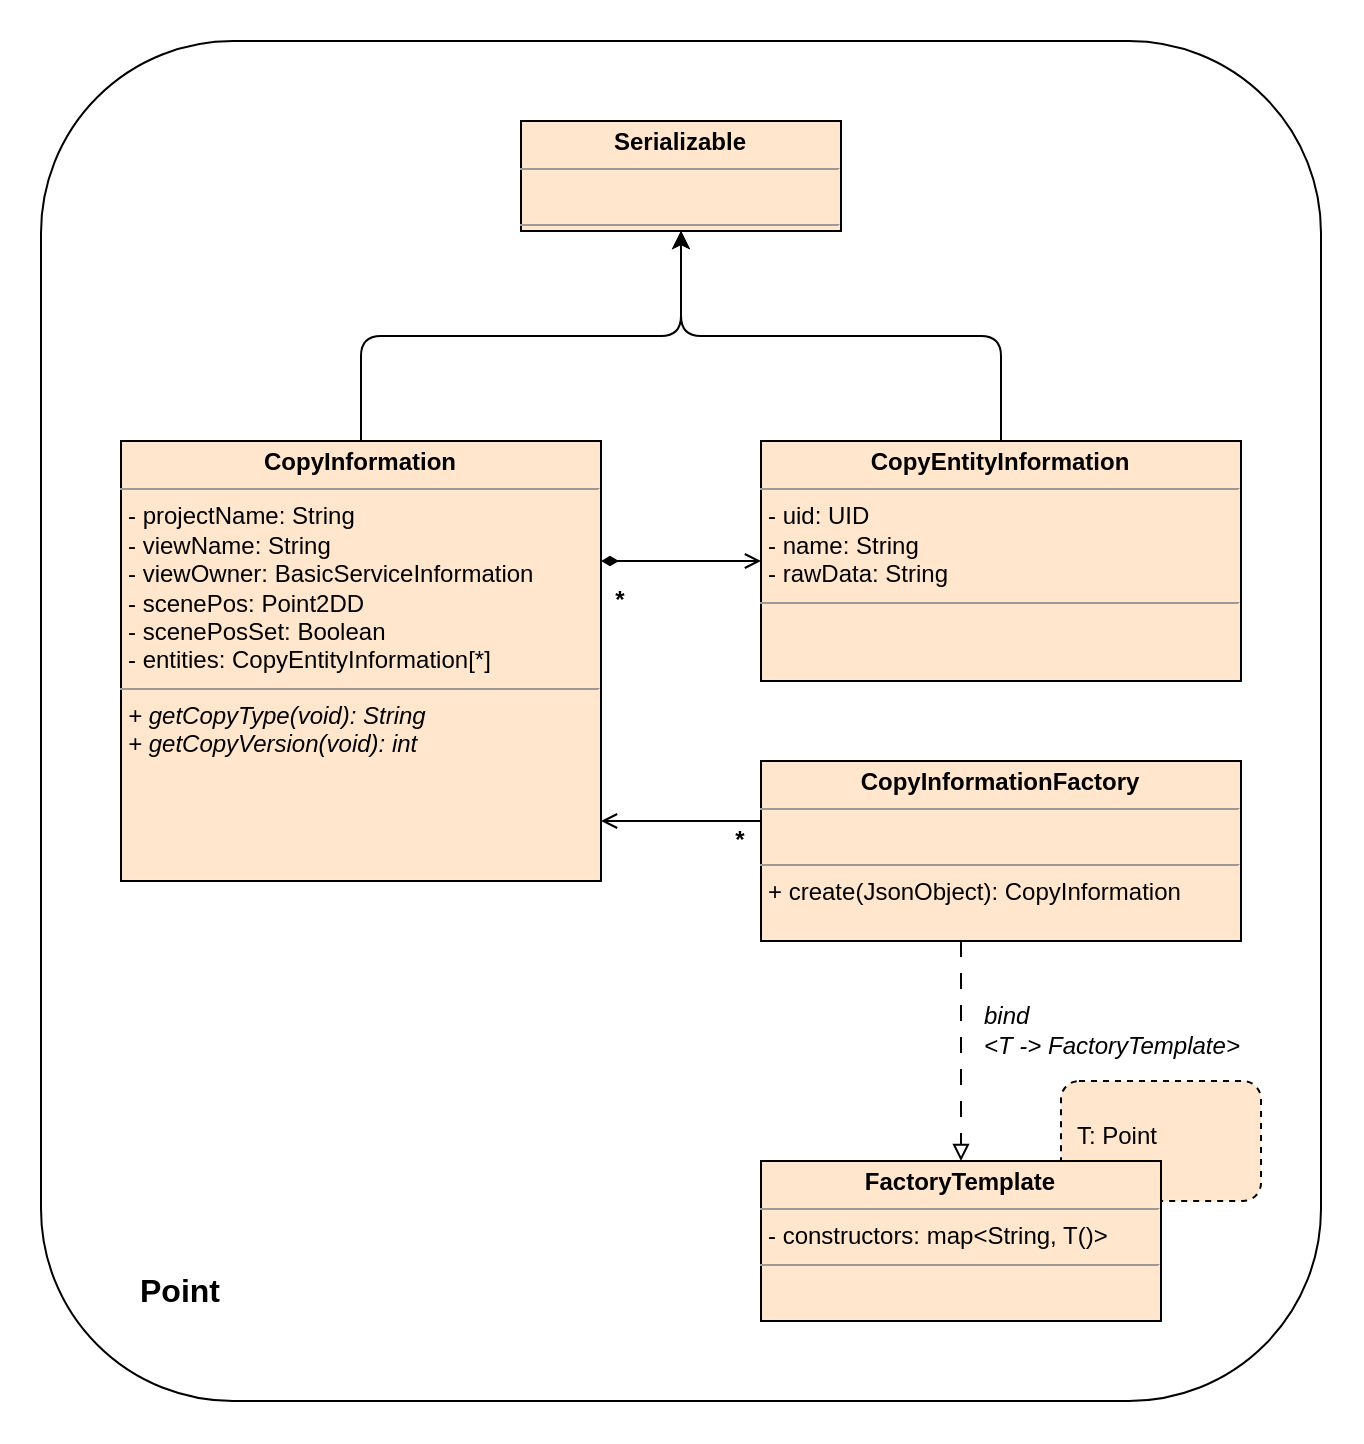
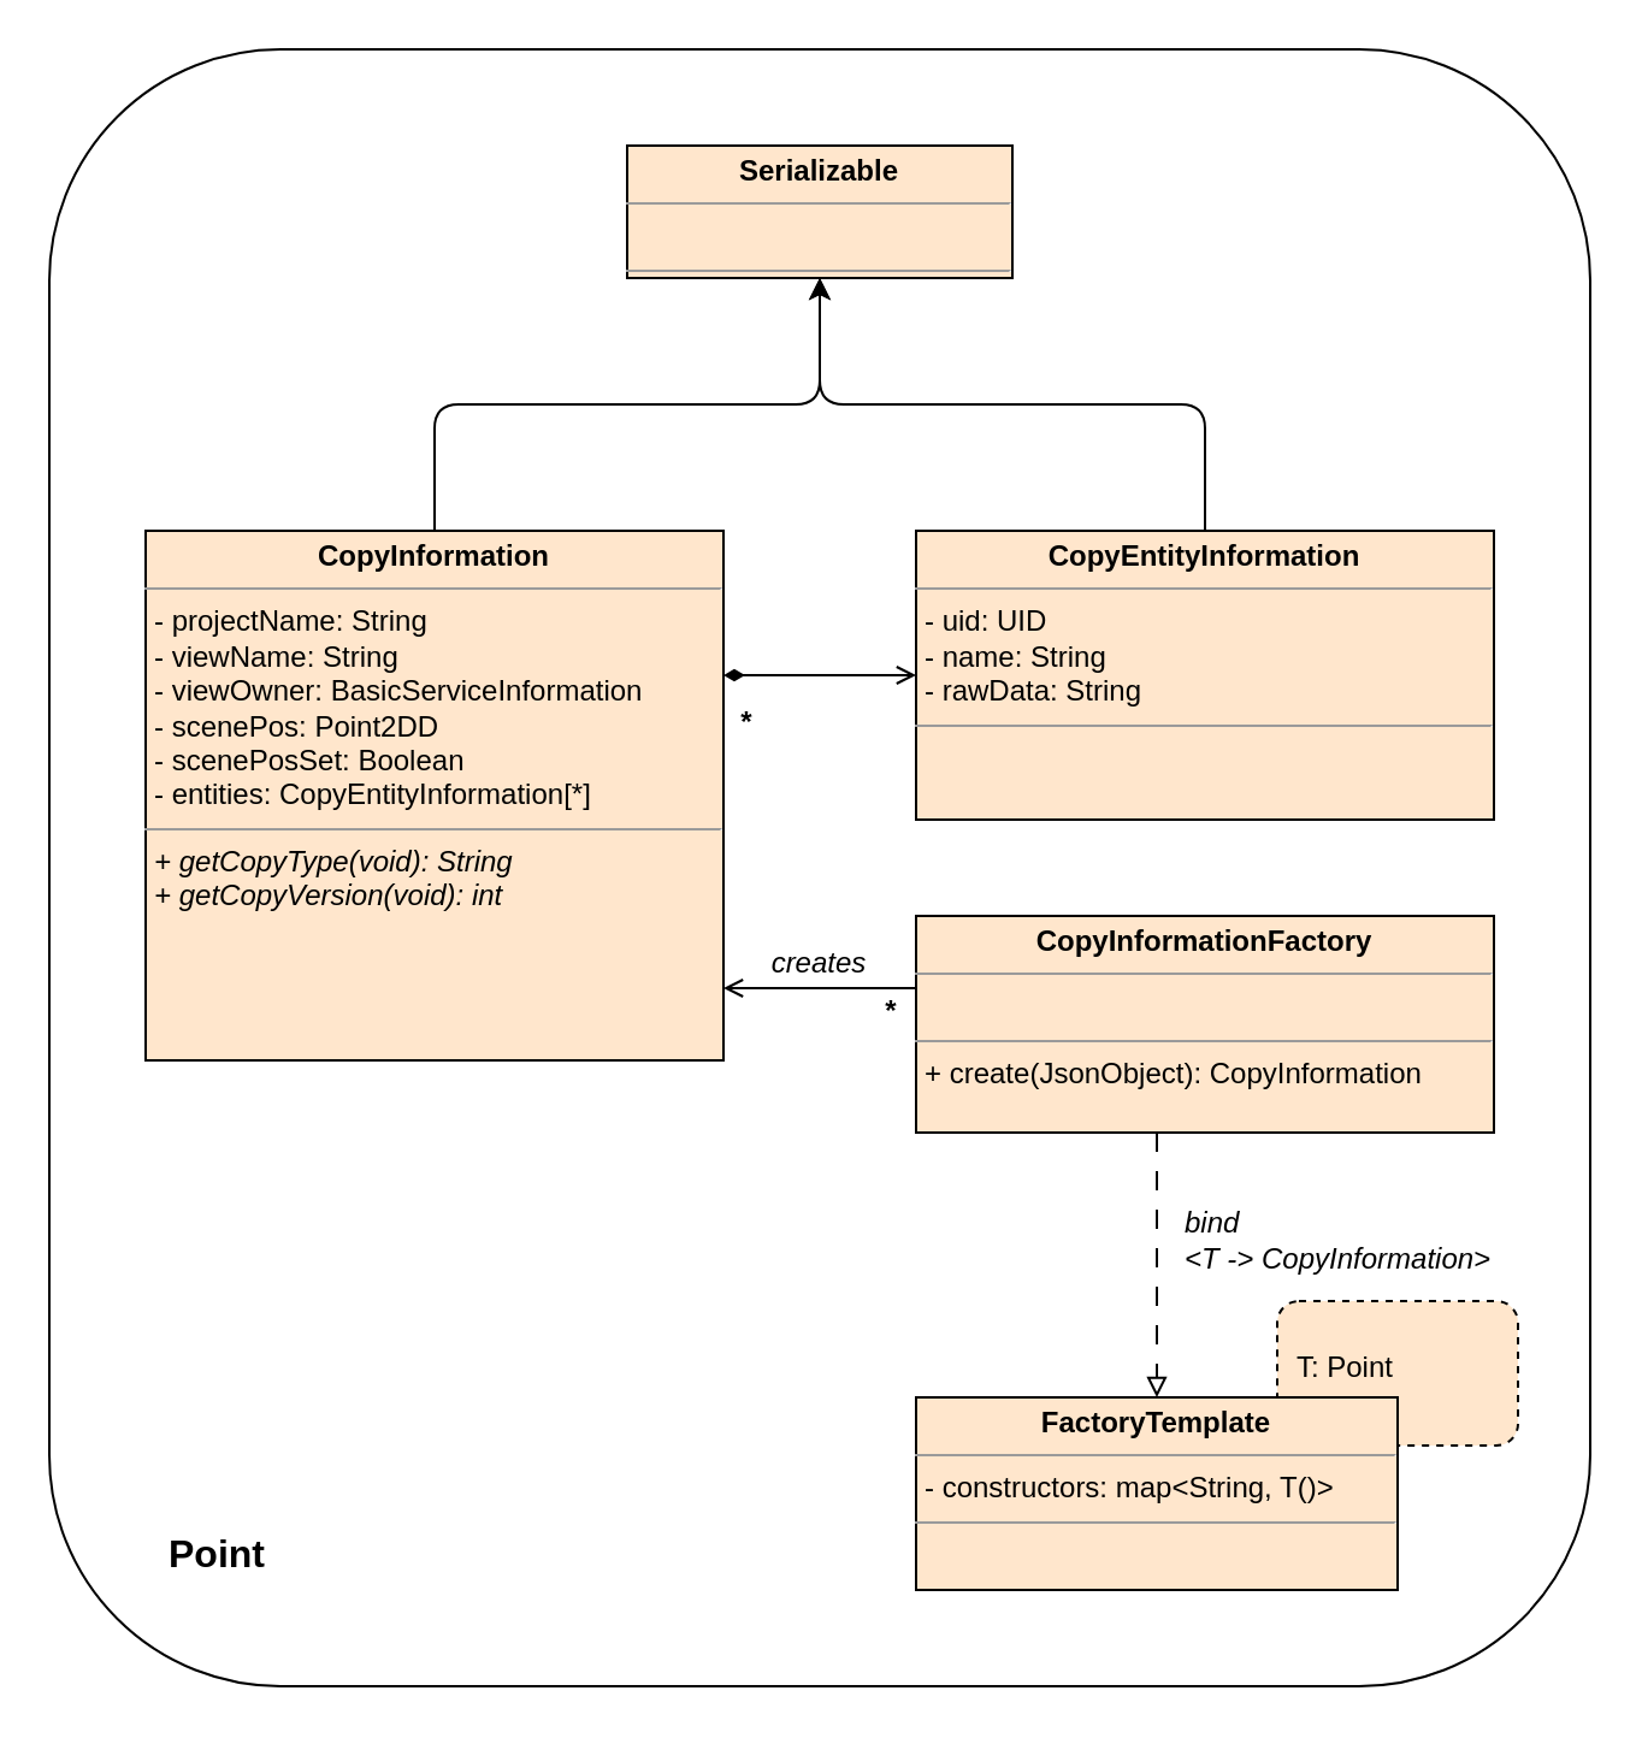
+ <mxCell id="14" value="creates" style="text;html=1;align=center;verticalAlign=middle;whiteSpace=wrap;rounded=0;fontStyle=2" vertex="1" parent="1"><mxGeometry x="310" y="390" width="60" height="20" as="geometry" /></mxCell>
- <mxCell id="17" value="bind&lt;br&gt;&amp;lt;T -&amp;gt; FactoryTemplate&amp;gt;" style="text;html=1;align=left;verticalAlign=middle;whiteSpace=wrap;rounded=0;fontStyle=2" vertex="1" parent="1"><mxGeometry x="490" y="500" width="140" height="30" as="geometry" /></mxCell>
+ <mxCell id="17" value="bind&lt;br&gt;&amp;lt;T -&amp;gt; CopyInformation&amp;gt;" style="text;html=1;align=left;verticalAlign=middle;whiteSpace=wrap;rounded=0;fontStyle=2" vertex="1" parent="1"><mxGeometry x="490" y="500" width="140" height="30" as="geometry" /></mxCell>
